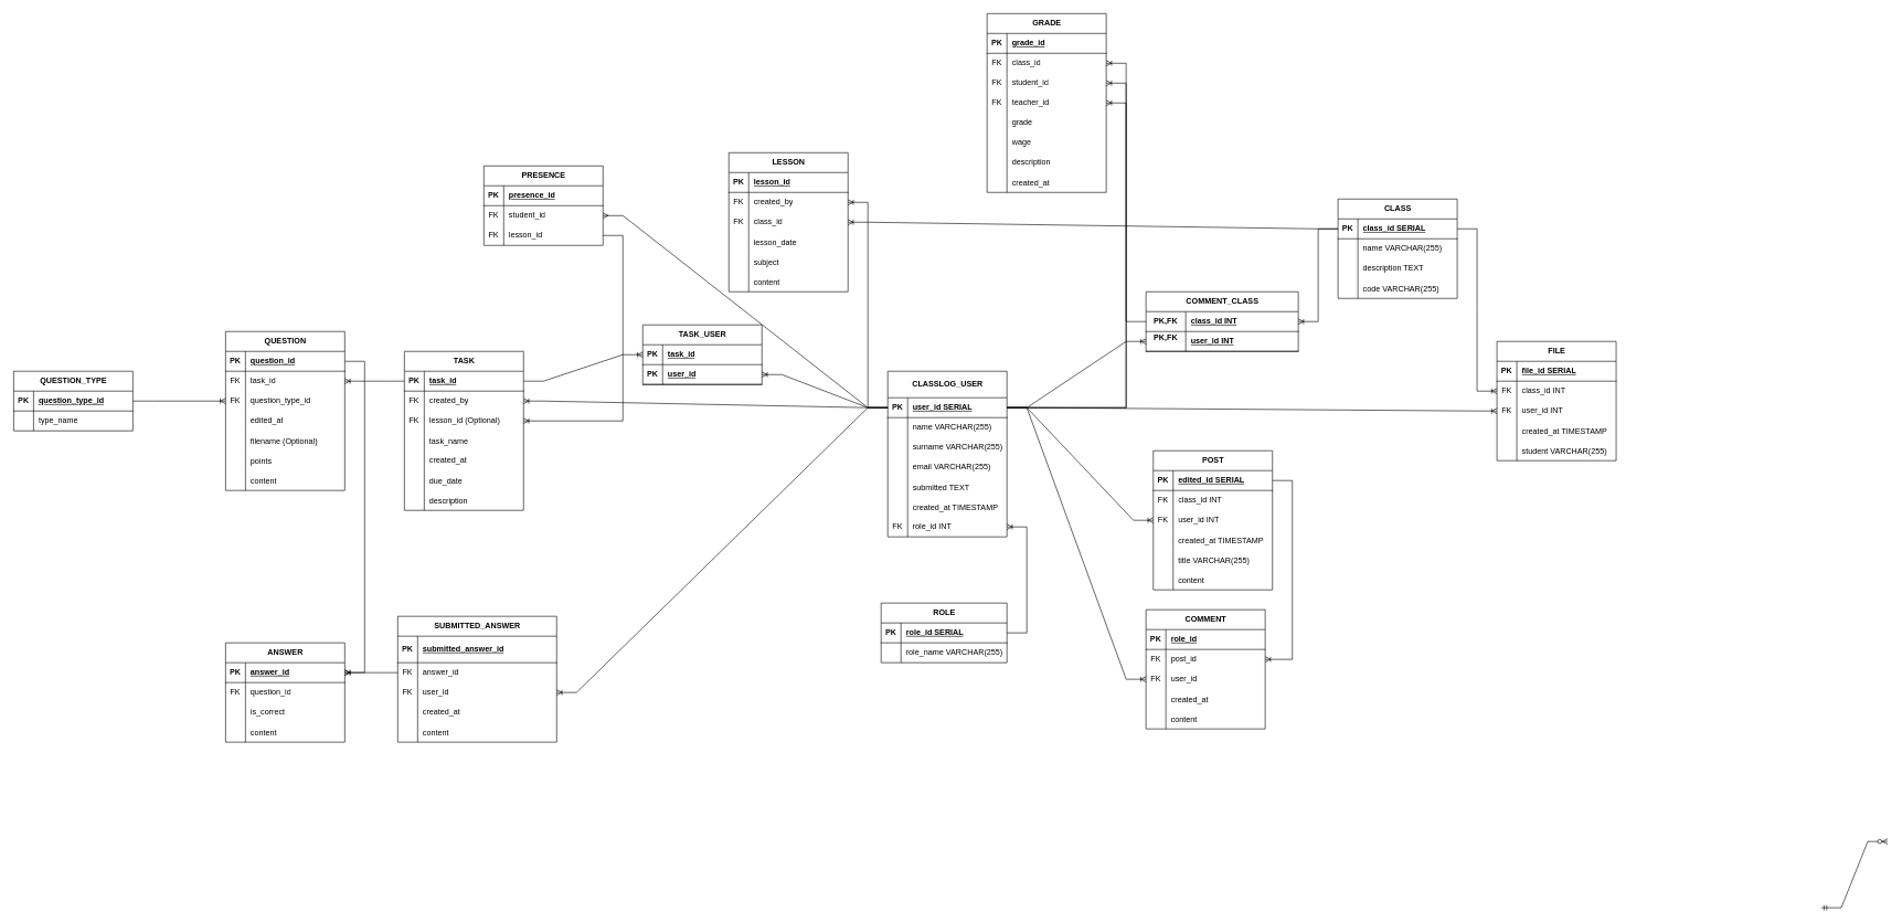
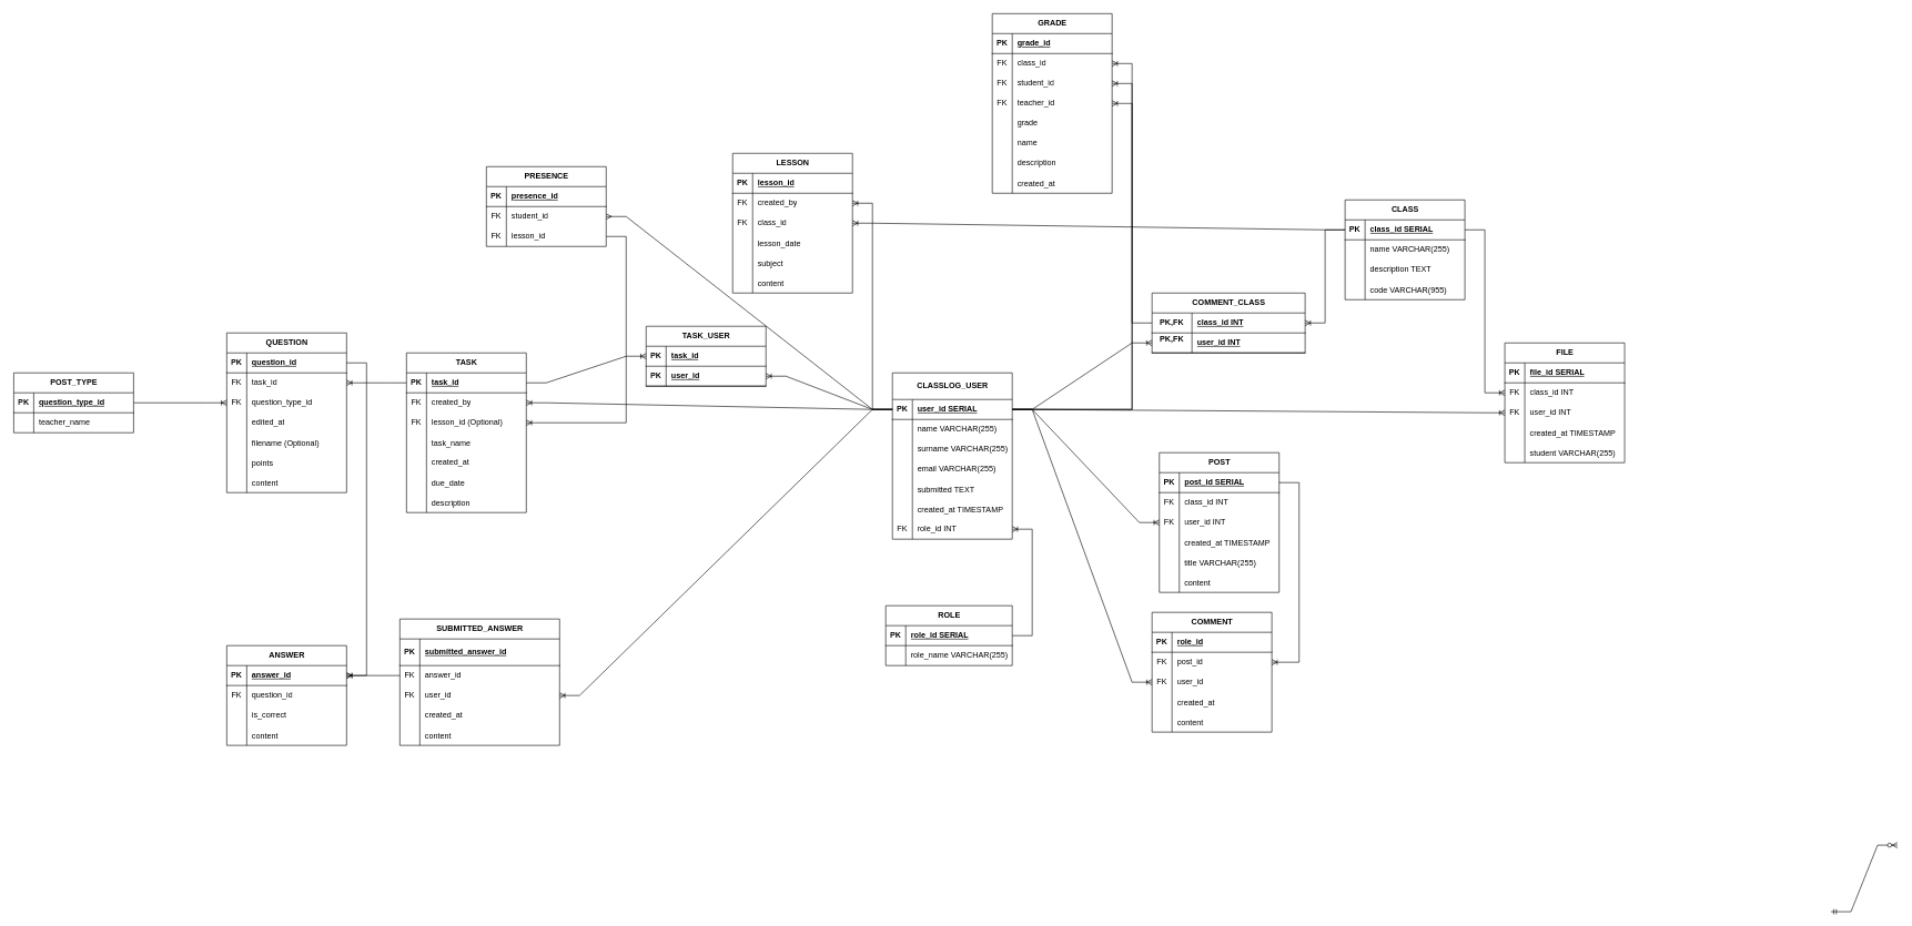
- <mxCell id="229" value="wage" style="shape=partialRectangle;connectable=0;fillColor=none;top=0;left=0;bottom=0;right=0;align=left;spacingLeft=6;overflow=hidden;whiteSpace=wrap;html=1;" parent="227" vertex="1"><mxGeometry x="30" width="150" height="30" as="geometry"><mxRectangle width="150" height="30" as="alternateBounds" /></mxGeometry></mxCell>
+ <mxCell id="229" value="name" style="shape=partialRectangle;connectable=0;fillColor=none;top=0;left=0;bottom=0;right=0;align=left;spacingLeft=6;overflow=hidden;whiteSpace=wrap;html=1;" parent="227" vertex="1"><mxGeometry x="30" width="150" height="30" as="geometry"><mxRectangle width="150" height="30" as="alternateBounds" /></mxGeometry></mxCell>
- <mxCell id="43" value="code VARCHAR(255)" style="shape=partialRectangle;connectable=0;fillColor=none;top=0;left=0;bottom=0;right=0;align=left;spacingLeft=6;overflow=hidden;" parent="41" vertex="1"><mxGeometry x="30" width="150" height="30" as="geometry"><mxRectangle width="150" height="30" as="alternateBounds" /></mxGeometry></mxCell>
+ <mxCell id="43" value="code VARCHAR(955)" style="shape=partialRectangle;connectable=0;fillColor=none;top=0;left=0;bottom=0;right=0;align=left;spacingLeft=6;overflow=hidden;" parent="41" vertex="1"><mxGeometry x="30" width="150" height="30" as="geometry"><mxRectangle width="150" height="30" as="alternateBounds" /></mxGeometry></mxCell>
- <mxCell id="191" value="QUESTION_TYPE" style="shape=table;startSize=30;container=1;collapsible=1;childLayout=tableLayout;fixedRows=1;rowLines=0;fontStyle=1;align=center;resizeLast=1;html=1;" parent="1" vertex="1"><mxGeometry x="20" y="560" width="180" height="90" as="geometry" /></mxCell>
+ <mxCell id="191" value="POST_TYPE" style="shape=table;startSize=30;container=1;collapsible=1;childLayout=tableLayout;fixedRows=1;rowLines=0;fontStyle=1;align=center;resizeLast=1;html=1;" parent="1" vertex="1"><mxGeometry x="20" y="560" width="180" height="90" as="geometry" /></mxCell>
- <mxCell id="197" value="type_name" style="shape=partialRectangle;connectable=0;fillColor=none;top=0;left=0;bottom=0;right=0;align=left;spacingLeft=6;fontStyle=0;overflow=hidden;whiteSpace=wrap;html=1;" parent="195" vertex="1"><mxGeometry x="30" width="150" height="30" as="geometry"><mxRectangle width="150" height="30" as="alternateBounds" /></mxGeometry></mxCell>
+ <mxCell id="197" value="teacher_name" style="shape=partialRectangle;connectable=0;fillColor=none;top=0;left=0;bottom=0;right=0;align=left;spacingLeft=6;fontStyle=0;overflow=hidden;whiteSpace=wrap;html=1;" parent="195" vertex="1"><mxGeometry x="30" width="150" height="30" as="geometry"><mxRectangle width="150" height="30" as="alternateBounds" /></mxGeometry></mxCell>
- <mxCell id="54" value="edited_id SERIAL" style="shape=partialRectangle;connectable=0;fillColor=none;top=0;left=0;bottom=0;right=0;align=left;spacingLeft=6;fontStyle=5;overflow=hidden;whiteSpace=wrap;html=1;" parent="52" vertex="1"><mxGeometry x="30" width="150" height="30" as="geometry"><mxRectangle width="150" height="30" as="alternateBounds" /></mxGeometry></mxCell>
+ <mxCell id="54" value="post_id SERIAL" style="shape=partialRectangle;connectable=0;fillColor=none;top=0;left=0;bottom=0;right=0;align=left;spacingLeft=6;fontStyle=5;overflow=hidden;whiteSpace=wrap;html=1;" parent="52" vertex="1"><mxGeometry x="30" width="150" height="30" as="geometry"><mxRectangle width="150" height="30" as="alternateBounds" /></mxGeometry></mxCell>
